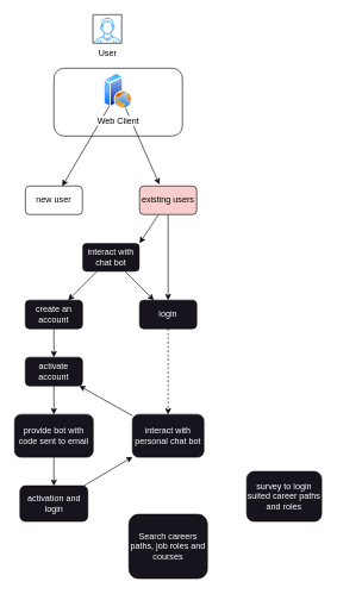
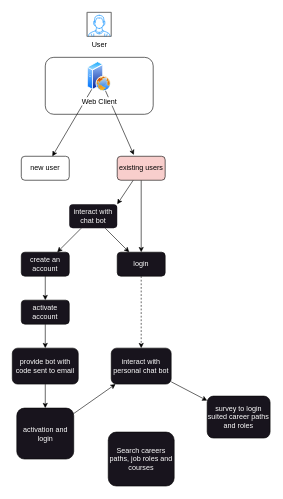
- <mxCell id="2" value="User" style="verticalLabelPosition=bottom;shadow=0;dashed=0;align=center;html=1;verticalAlign=top;strokeWidth=1;shape=mxgraph.mockup.containers.userMale;strokeColor=#666666;strokeColor2=#008cff;" parent="1" vertex="1"><mxGeometry x="130" y="20" width="40" height="40" as="geometry" /></mxCell>
+ <mxCell id="2" value="User" style="verticalLabelPosition=bottom;shadow=0;dashed=0;align=center;html=1;verticalAlign=top;strokeWidth=1;shape=mxgraph.mockup.containers.userMale;strokeColor=#666666;strokeColor2=#008cff;" parent="1" vertex="1"><mxGeometry x="145" y="20" width="40" height="40" as="geometry" /></mxCell>
- <mxCell id="17" value="" style="edgeStyle=none;html=1;" parent="1" source="18" target="14" edge="1"><mxGeometry relative="1" as="geometry" /></mxCell>
+ <mxCell id="17" value="" style="edgeStyle=none;html=1;" parent="1" source="18" target="27" edge="1"><mxGeometry relative="1" as="geometry" /></mxCell>
- <mxCell id="26" value="activation and login" style="whiteSpace=wrap;html=1;fillColor=rgb(24, 20, 29);rounded=1;shadow=0;sketch=0;fontColor=#FFFFFF;" parent="1" vertex="1"><mxGeometry x="27.5" y="680" width="95" height="50" as="geometry" /></mxCell>
+ <mxCell id="26" value="activation and login" style="whiteSpace=wrap;html=1;fillColor=rgb(24, 20, 29);rounded=1;shadow=0;sketch=0;fontColor=#FFFFFF;" parent="1" vertex="1"><mxGeometry x="27.5" y="680" width="95" height="85" as="geometry" /></mxCell>
